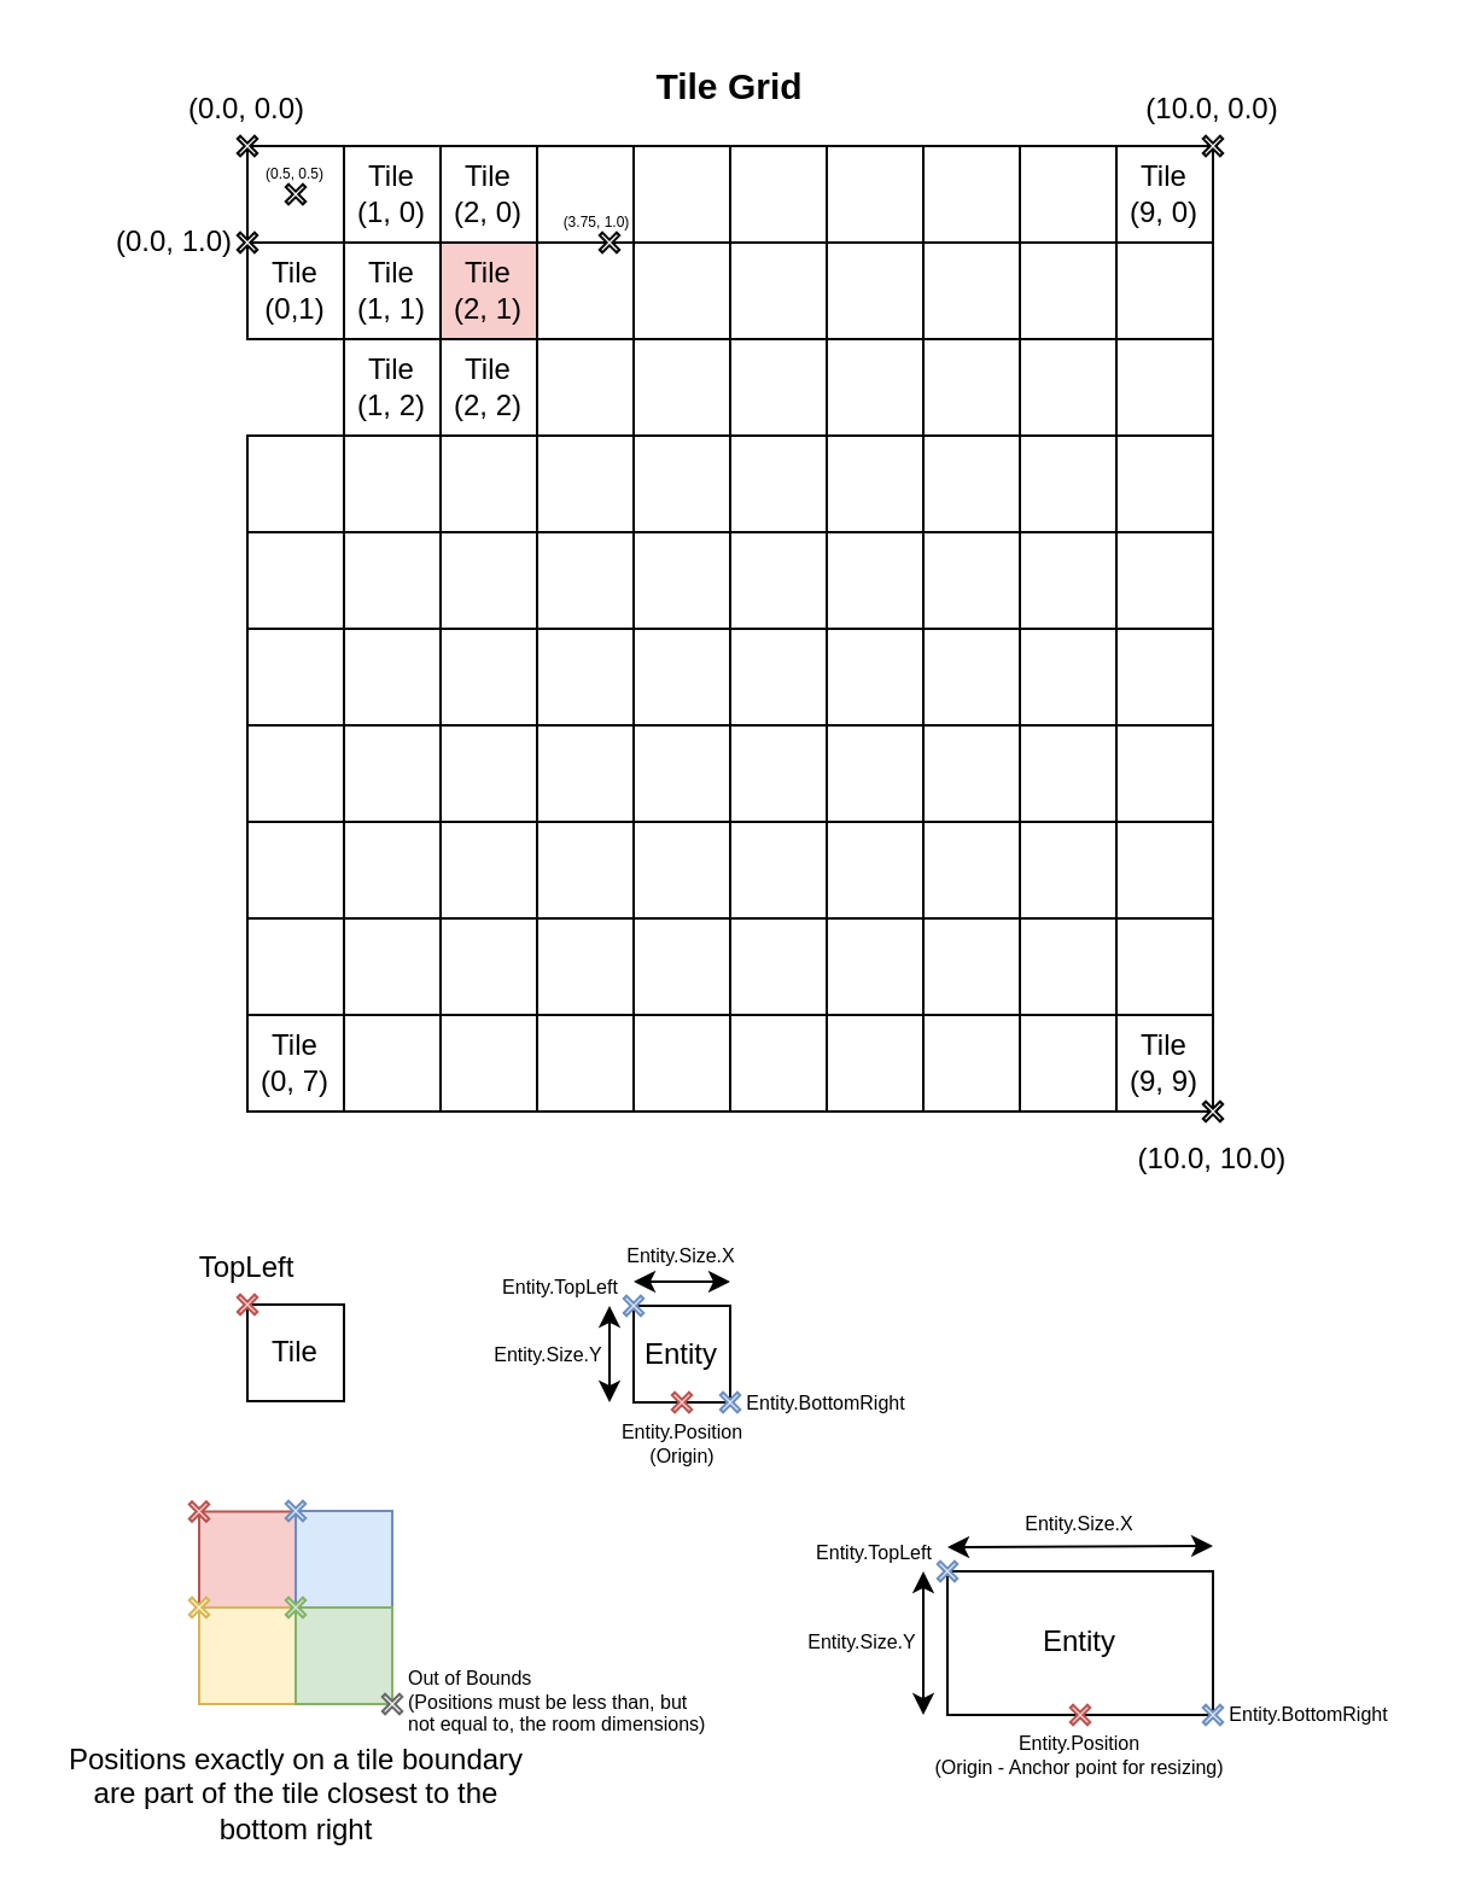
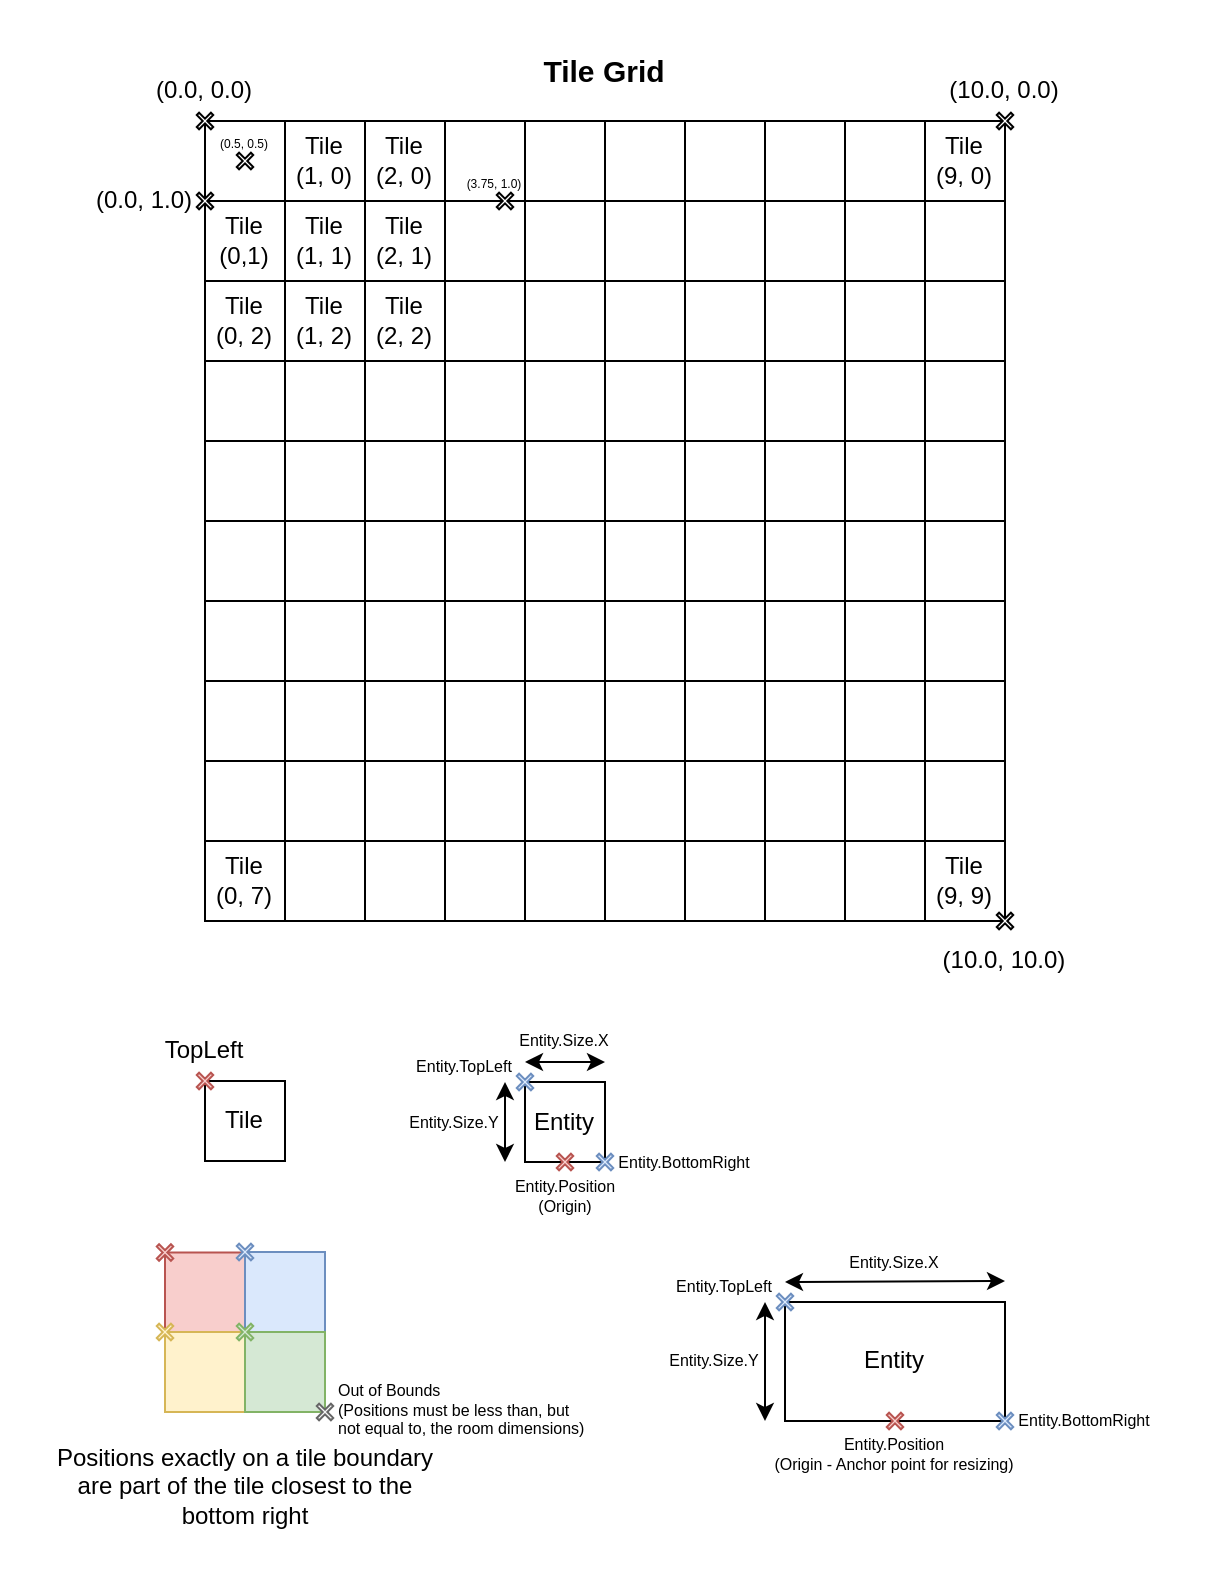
- <mxCell id="15" value="&lt;div&gt;Tile&lt;/div&gt;(2, 1)" style="whiteSpace=wrap;html=1;aspect=fixed;fillColor=#f8cecc;" parent="1" vertex="1"><mxGeometry x="182" y="100" width="40" height="40" as="geometry" /></mxCell>
+ <mxCell id="15" value="&lt;div&gt;Tile&lt;/div&gt;(2, 1)" style="whiteSpace=wrap;html=1;aspect=fixed;" parent="1" vertex="1"><mxGeometry x="182" y="100" width="40" height="40" as="geometry" /></mxCell>
+ <mxCell id="23" value="&lt;div&gt;Tile&lt;/div&gt;(0, 2&lt;span style=&quot;background-color: initial;&quot;&gt;)&lt;/span&gt;" style="whiteSpace=wrap;html=1;aspect=fixed;" parent="1" vertex="1"><mxGeometry x="102" y="140" width="40" height="40" as="geometry" /></mxCell>
